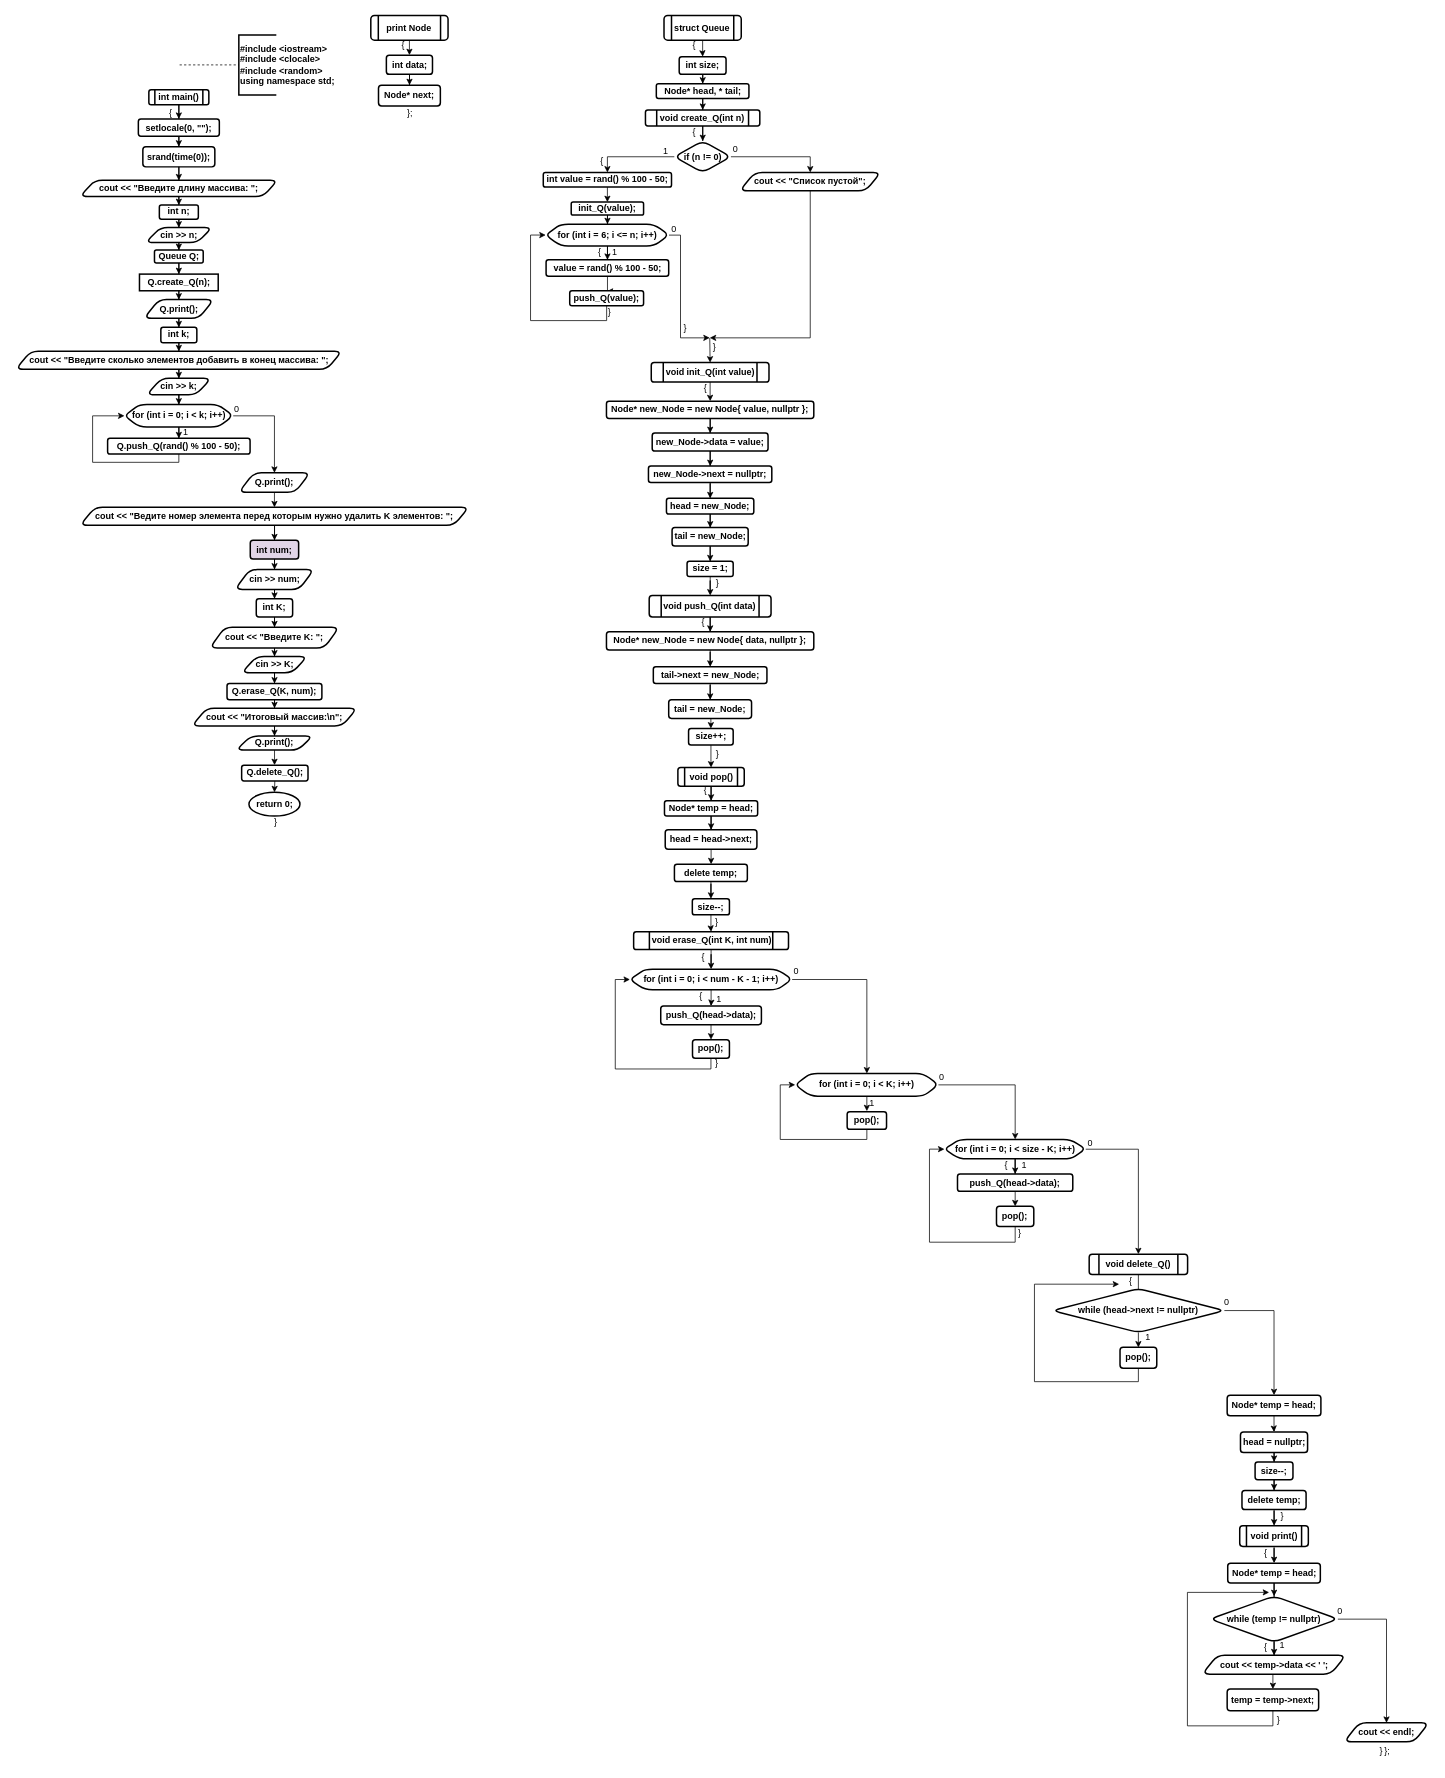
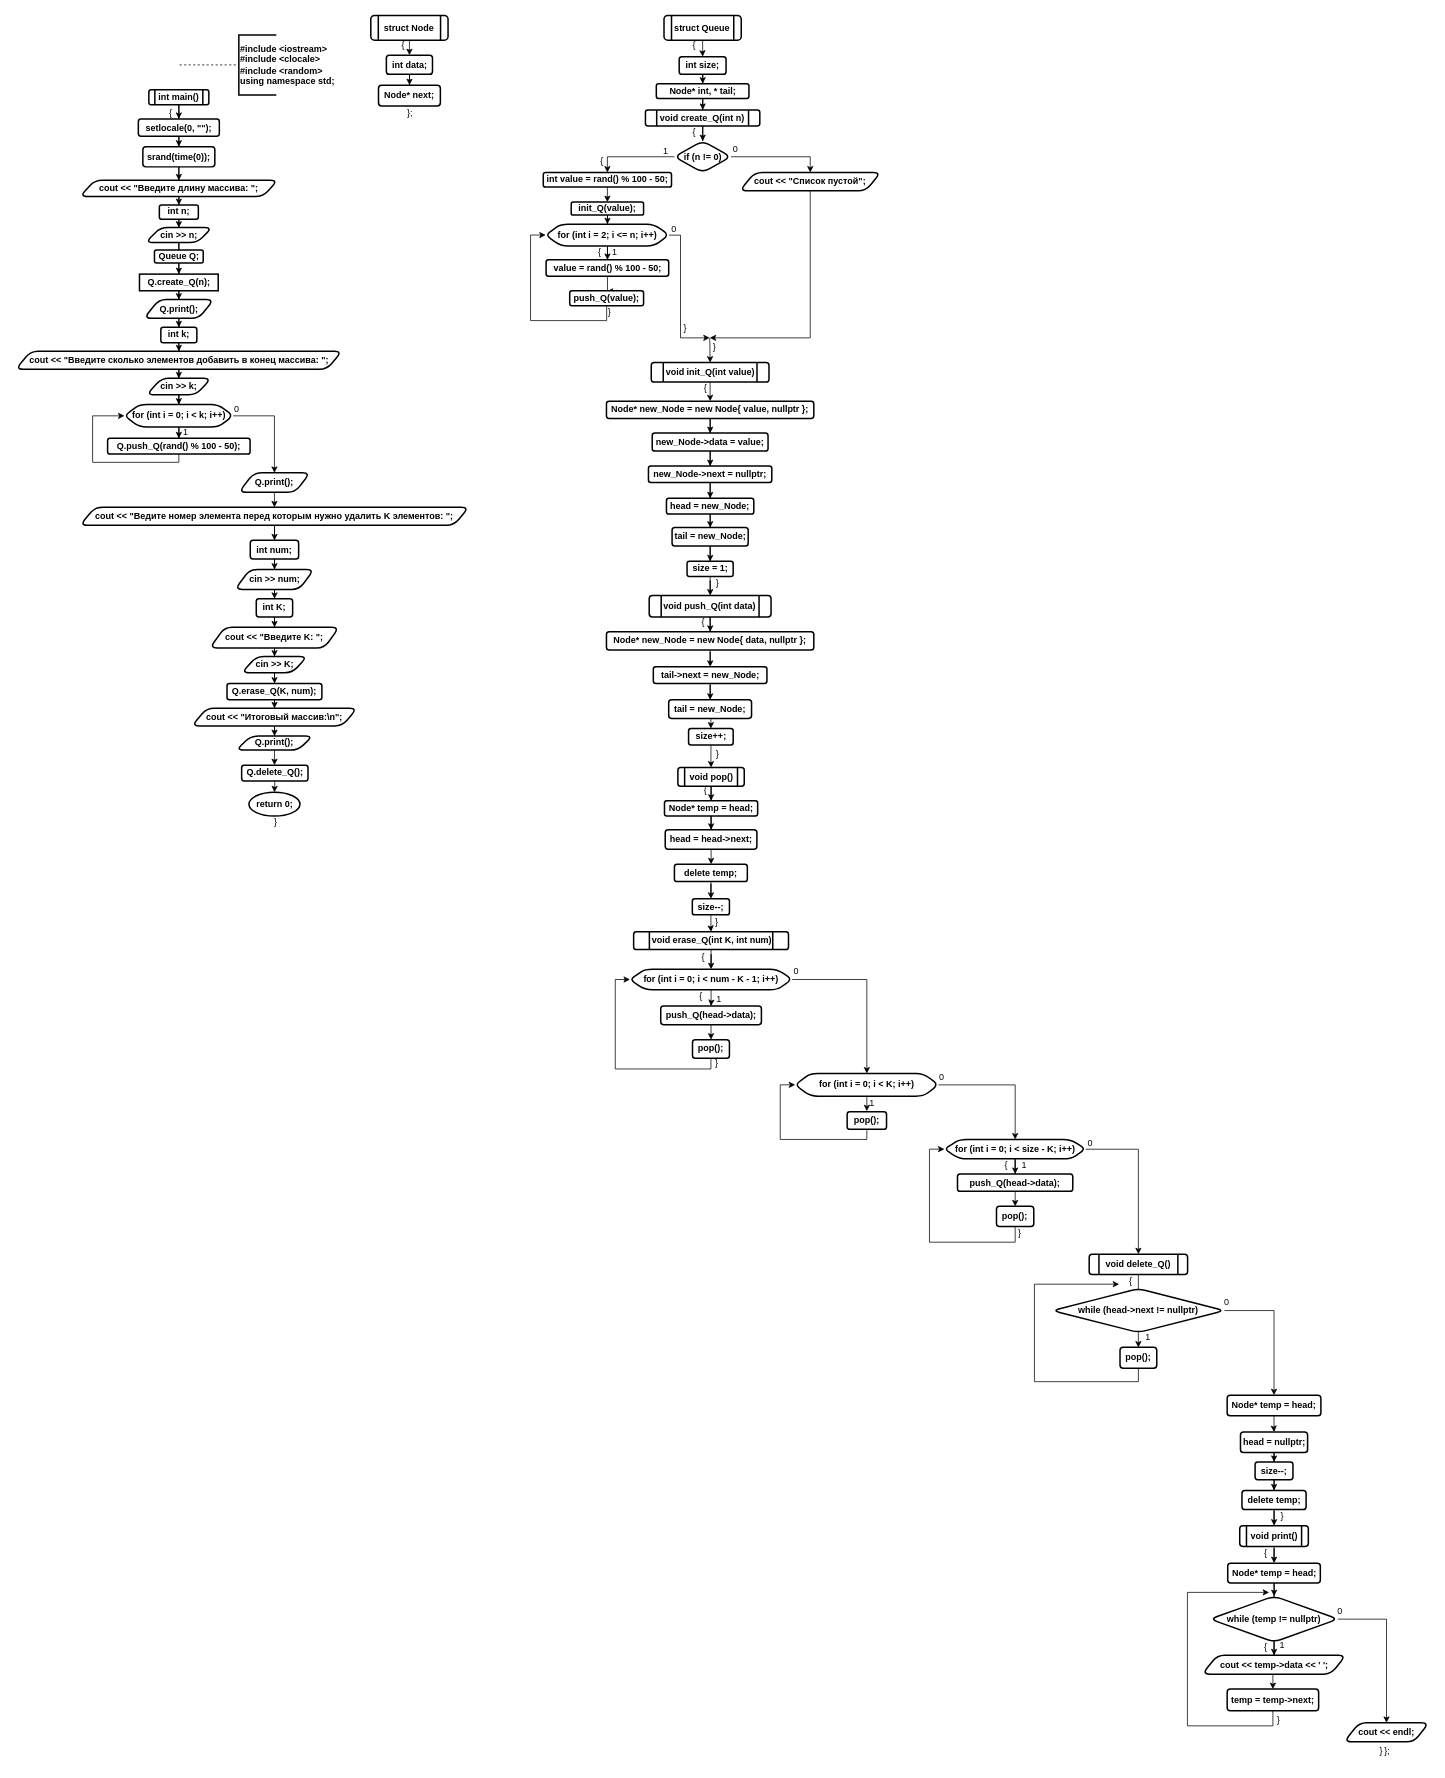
- <mxCell id="61" value="print Node" style="shape=process;whiteSpace=wrap;html=1;backgroundOutline=1;rounded=1;strokeWidth=2;fontStyle=1" vertex="1" parent="1"><mxGeometry x="494" y="20" width="103" height="33" as="geometry" /></mxCell>
+ <mxCell id="61" value="struct Node" style="shape=process;whiteSpace=wrap;html=1;backgroundOutline=1;rounded=1;strokeWidth=2;fontStyle=1" vertex="1" parent="1"><mxGeometry x="494" y="20" width="103" height="33" as="geometry" /></mxCell>
- <mxCell id="73" value="Node* head, * tail;" style="whiteSpace=wrap;html=1;rounded=1;strokeWidth=2;fontStyle=1;" vertex="1" parent="1"><mxGeometry x="874.75" y="111" width="123.5" height="19.75" as="geometry" /></mxCell>
+ <mxCell id="73" value="Node* int, * tail;" style="whiteSpace=wrap;html=1;rounded=1;strokeWidth=2;fontStyle=1;" vertex="1" parent="1"><mxGeometry x="874.75" y="111" width="123.5" height="19.75" as="geometry" /></mxCell>
- <mxCell id="87" value="for (int i = 6; i &lt;= n; i++)" style="shape=hexagon;perimeter=hexagonPerimeter2;whiteSpace=wrap;html=1;fixedSize=1;rounded=1;strokeWidth=2;fontStyle=1;" vertex="1" parent="1"><mxGeometry x="727.25" y="298.4" width="164.5" height="29.08" as="geometry" /></mxCell>
+ <mxCell id="87" value="for (int i = 2; i &lt;= n; i++)" style="shape=hexagon;perimeter=hexagonPerimeter2;whiteSpace=wrap;html=1;fixedSize=1;rounded=1;strokeWidth=2;fontStyle=1;" vertex="1" parent="1"><mxGeometry x="727.25" y="298.4" width="164.5" height="29.08" as="geometry" /></mxCell>
- <mxCell id="15" value="" style="edgeStyle=orthogonalEdgeStyle;rounded=0;orthogonalLoop=1;jettySize=auto;html=1;" edge="1" parent="1" source="16" target="18"><mxGeometry relative="1" as="geometry" /></mxCell>
+ <mxCell id="15" value="" style="edgeStyle=orthogonalEdgeStyle;rounded=0;orthogonalLoop=1;jettySize=auto;html=1;endArrow=none;" edge="1" parent="1" source="16" target="18"><mxGeometry relative="1" as="geometry" /></mxCell>
- <mxCell id="41" value="int num;" style="whiteSpace=wrap;html=1;rounded=1;strokeWidth=2;fontStyle=1;fillColor=#e1d5e7;" vertex="1" parent="1"><mxGeometry x="333.25" y="720" width="64.5" height="25" as="geometry" /></mxCell>
+ <mxCell id="41" value="int num;" style="whiteSpace=wrap;html=1;rounded=1;strokeWidth=2;fontStyle=1;" vertex="1" parent="1"><mxGeometry x="333.25" y="720" width="64.5" height="25" as="geometry" /></mxCell>
